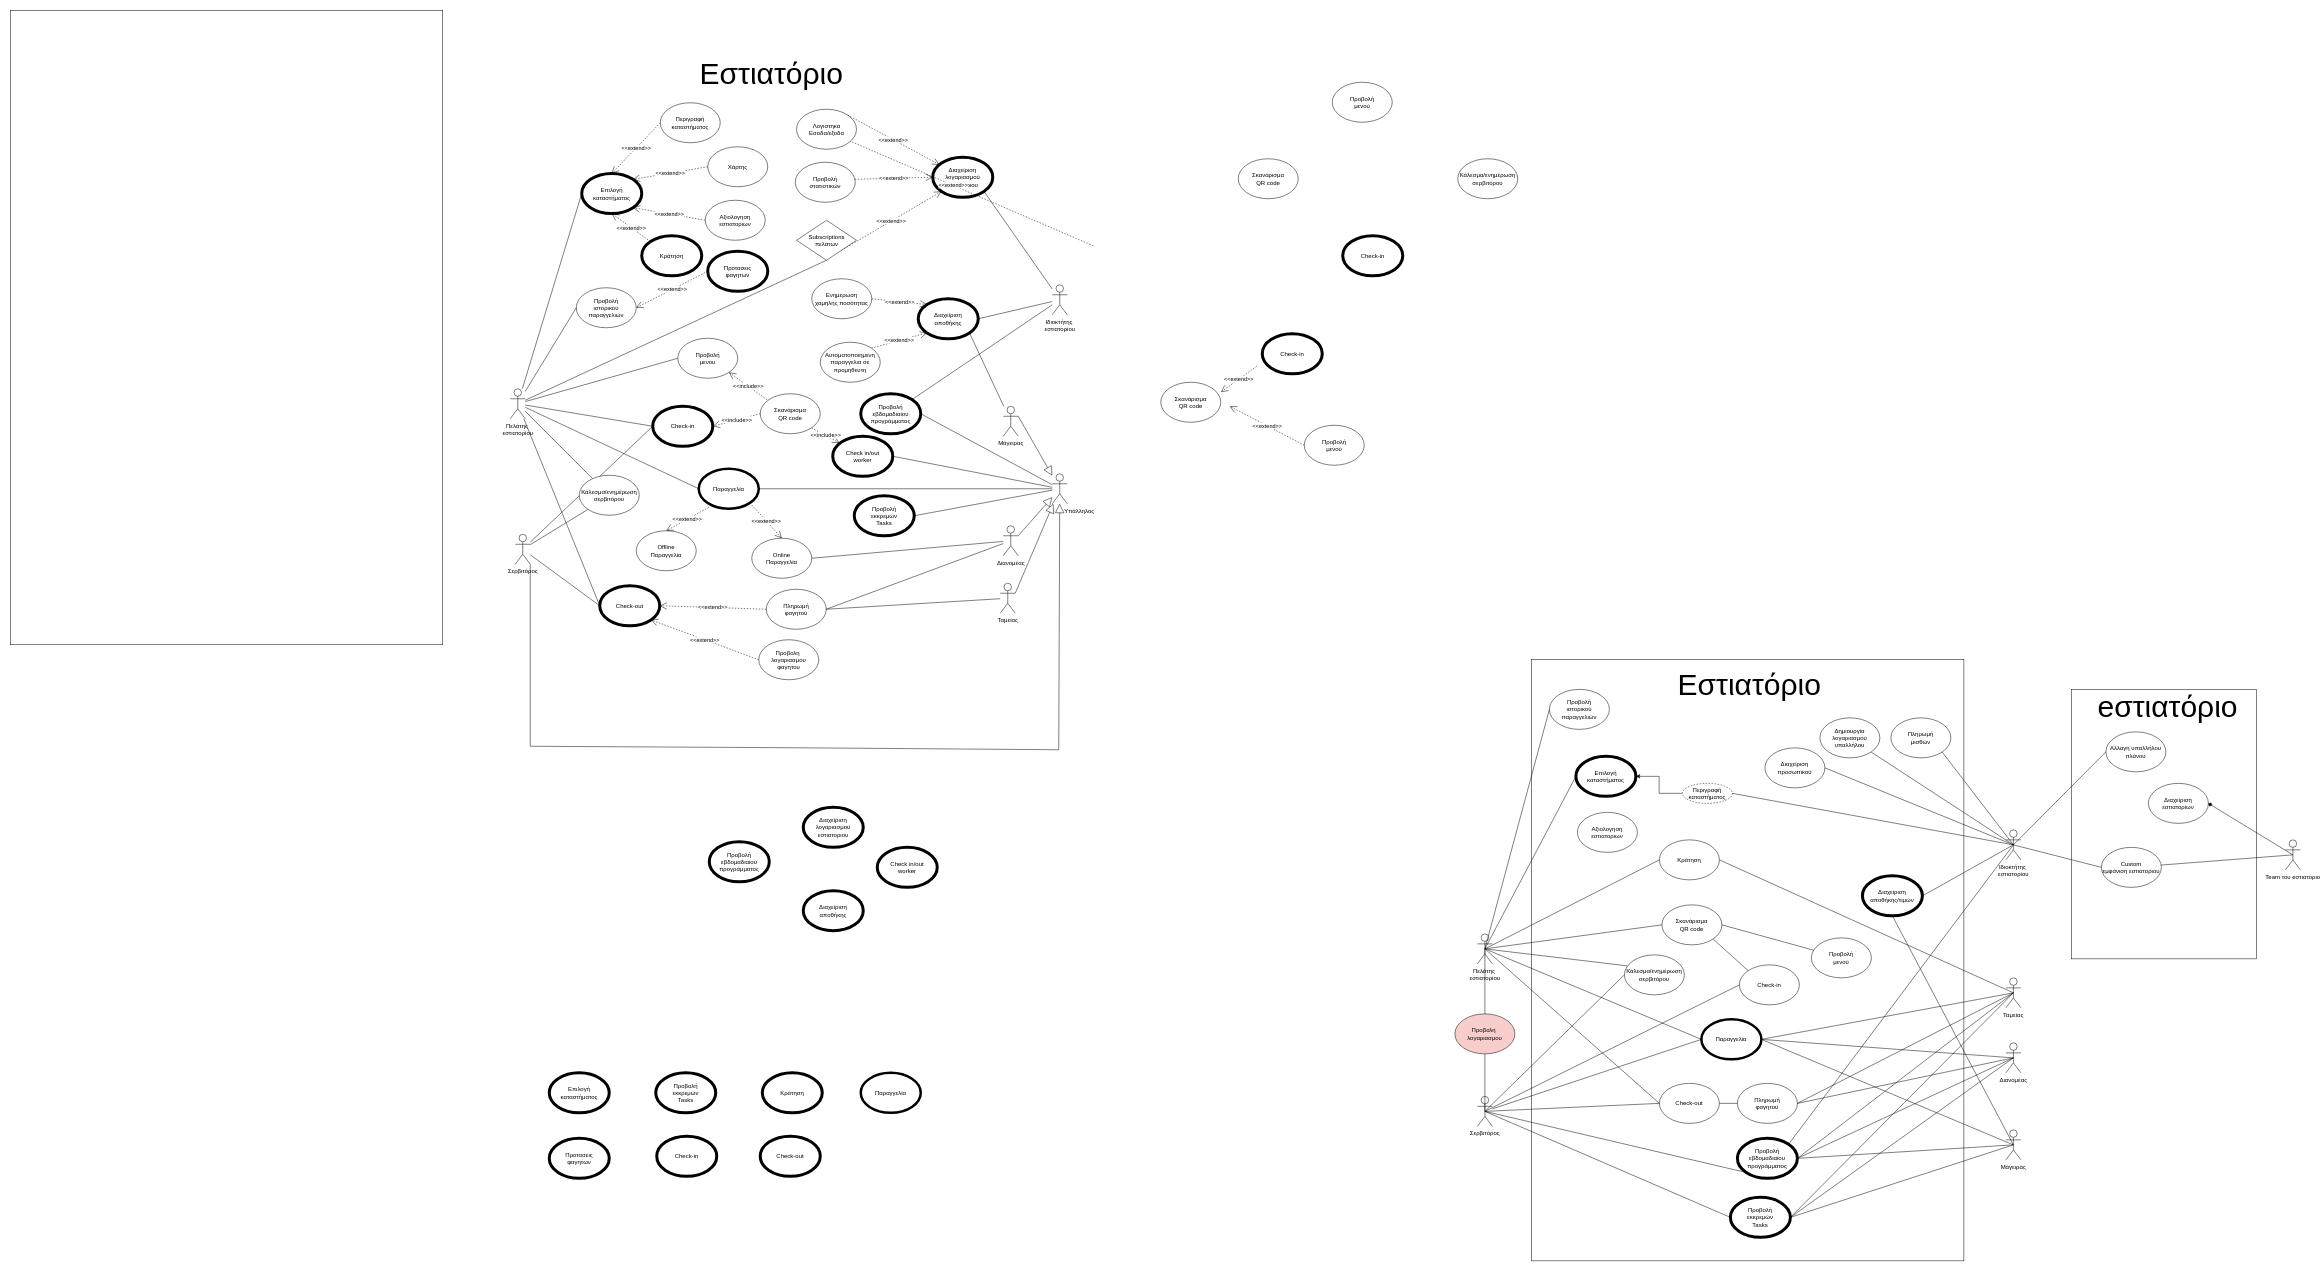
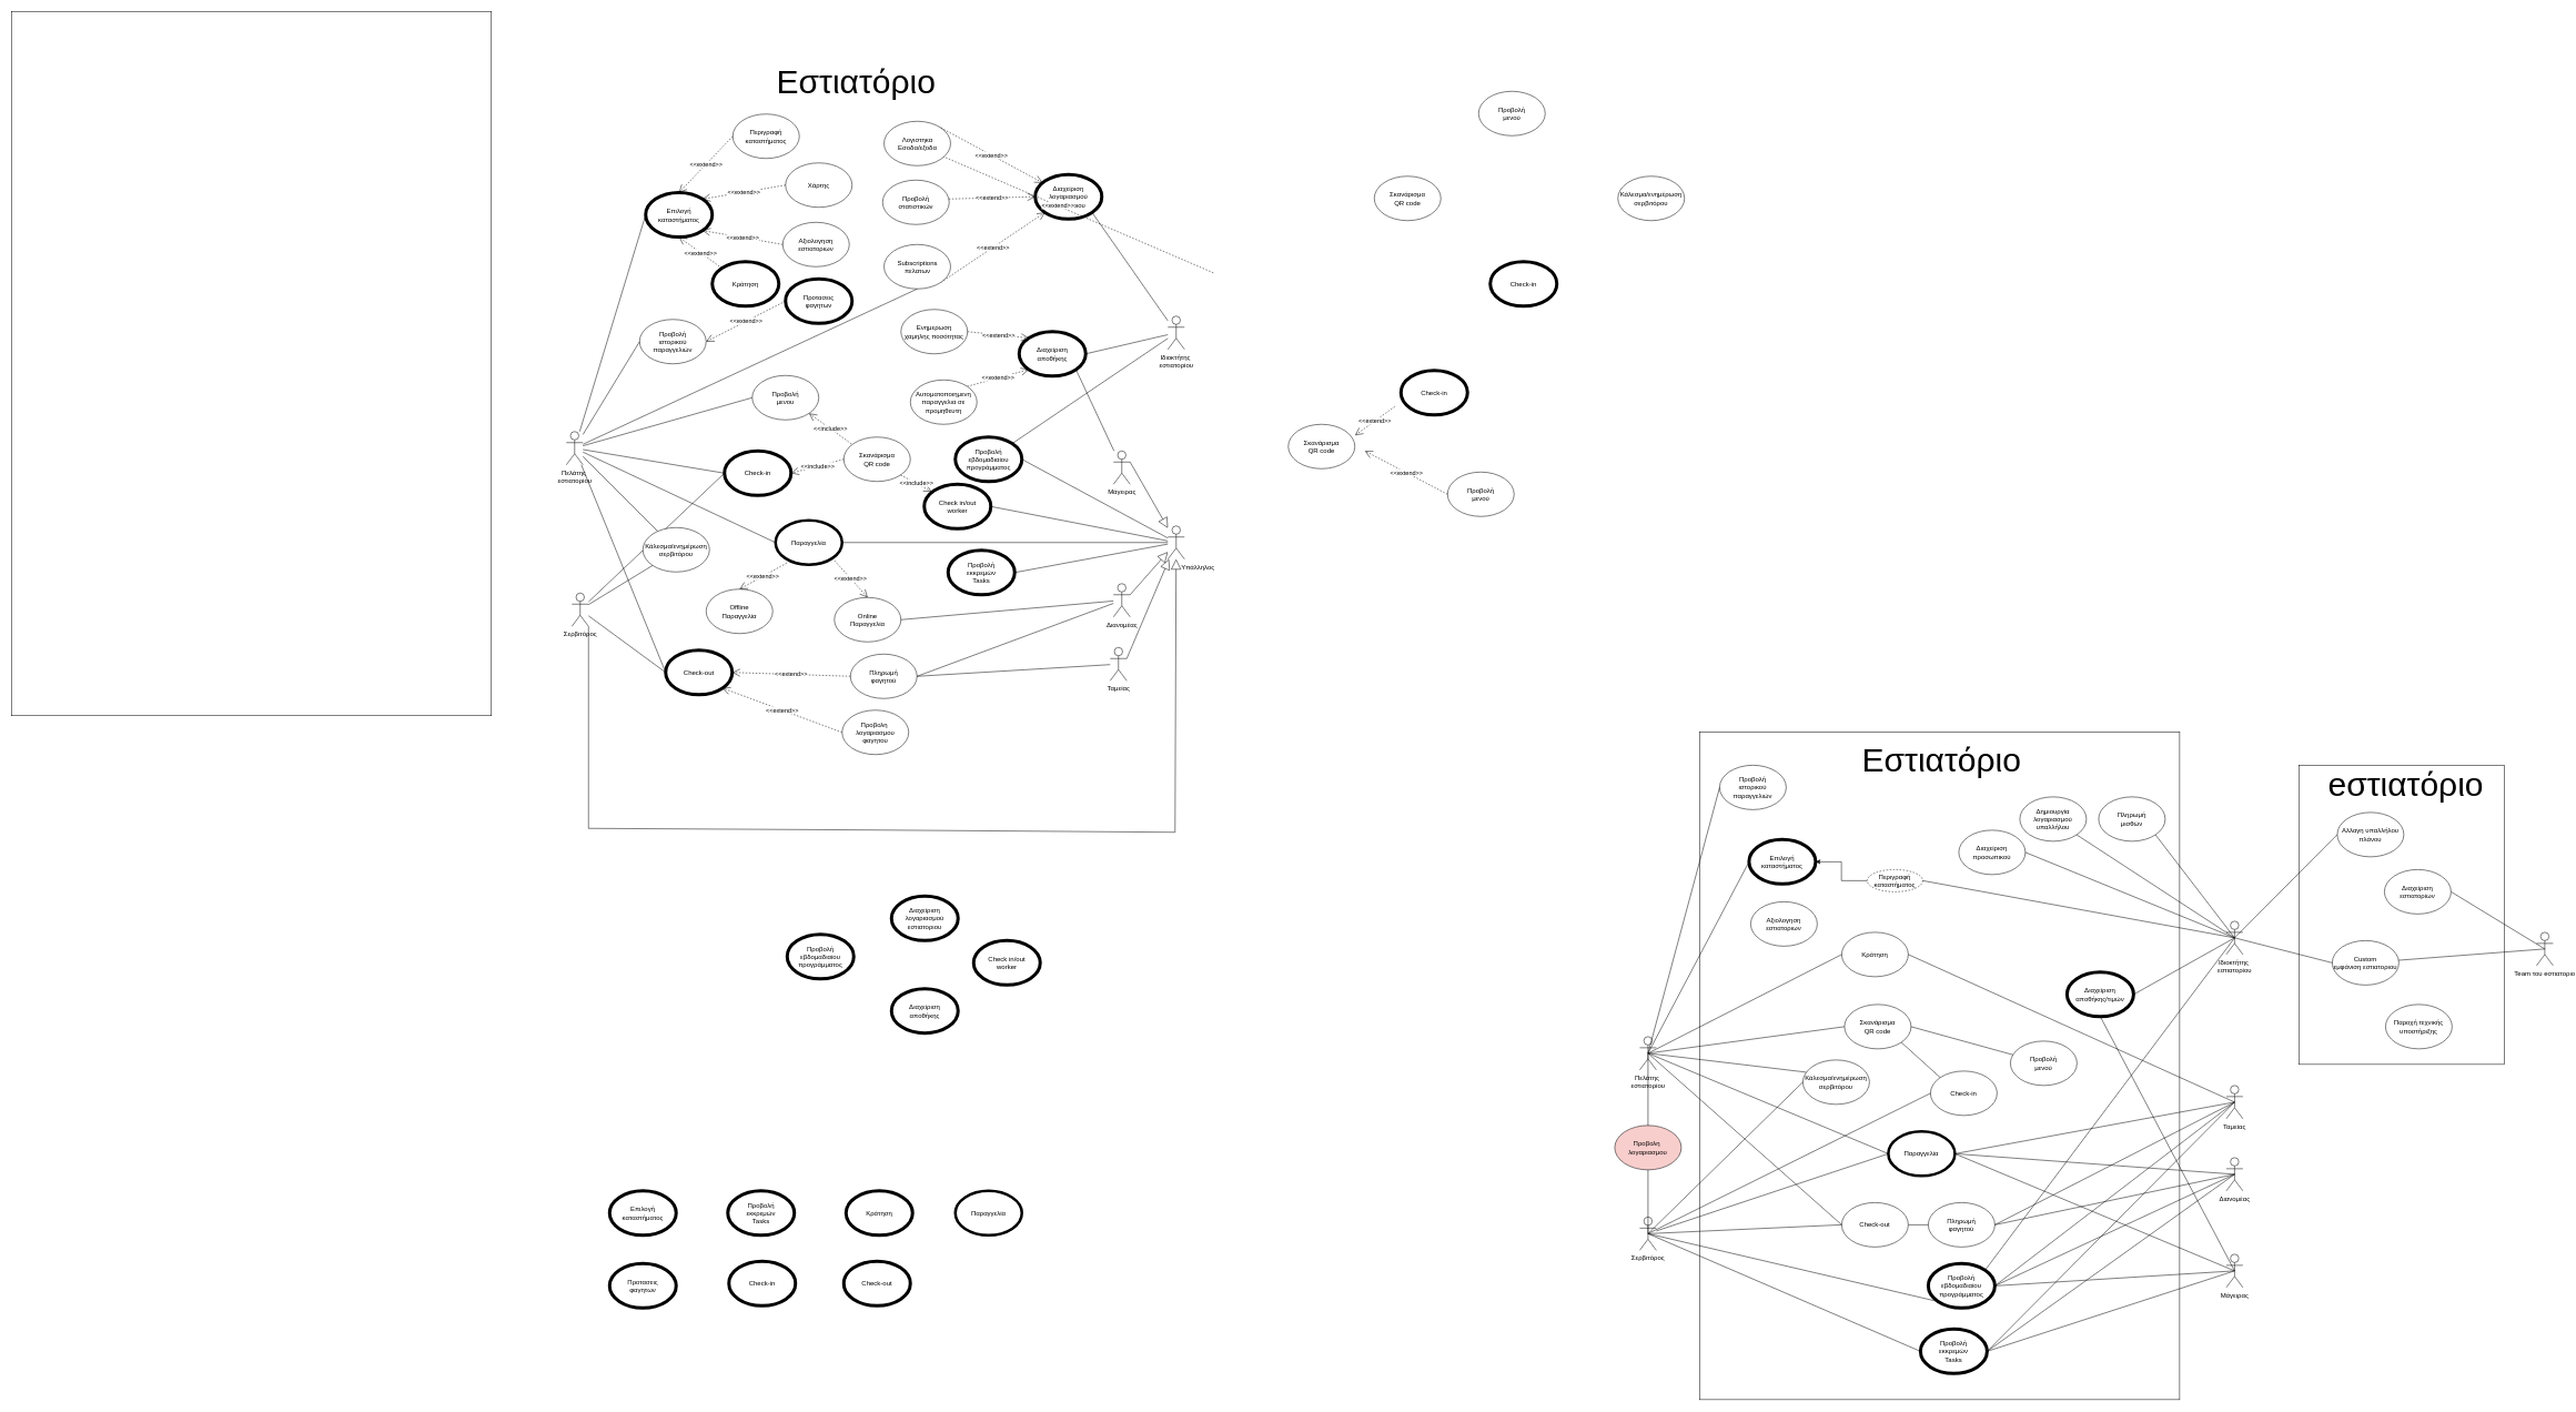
- <mxCell id="68" value="Subscriptions&lt;div&gt;πελατων&lt;/div&gt;" style="rhombus;whiteSpace=wrap;html=1;" vertex="1" parent="1"><mxGeometry x="1592.5" y="440" width="120" height="80" as="geometry" /></mxCell>
+ <mxCell id="68" value="Subscriptions&lt;div&gt;πελατων&lt;/div&gt;" style="ellipse;whiteSpace=wrap;html=1;" vertex="1" parent="1"><mxGeometry x="1592.5" y="440" width="120" height="80" as="geometry" /></mxCell>
- <mxCell id="142" value="" style="endArrow=diamond;html=1;rounded=0;exitX=0.5;exitY=0.5;exitDx=0;exitDy=0;entryX=1;entryY=0.5;entryDx=0;entryDy=0;exitPerimeter=0;" edge="1" parent="1" source="139" target="140"><mxGeometry width="50" height="50" relative="1" as="geometry"><mxPoint x="5072.294" y="1476.235" as="sourcePoint" /><mxPoint x="4692.294" y="1622.235" as="targetPoint" /></mxGeometry></mxCell>
+ <mxCell id="142" value="" style="endArrow=none;html=1;rounded=0;exitX=0.5;exitY=0.5;exitDx=0;exitDy=0;entryX=1;entryY=0.5;entryDx=0;entryDy=0;exitPerimeter=0;" edge="1" parent="1" source="139" target="140"><mxGeometry width="50" height="50" relative="1" as="geometry"><mxPoint x="5072.294" y="1476.235" as="sourcePoint" /><mxPoint x="4692.294" y="1622.235" as="targetPoint" /></mxGeometry></mxCell>
+ <mxCell id="141" value="&lt;div&gt;Παροχή τεχνικής&lt;/div&gt;&lt;div&gt;υποστήριξης&lt;br&gt;&lt;/div&gt;" style="ellipse;whiteSpace=wrap;html=1;" vertex="1" parent="1"><mxGeometry x="4298.294" y="1809.235" width="120" height="80" as="geometry" /></mxCell>
